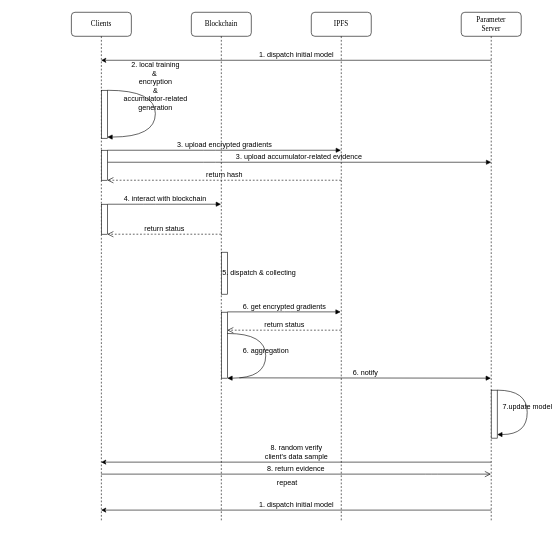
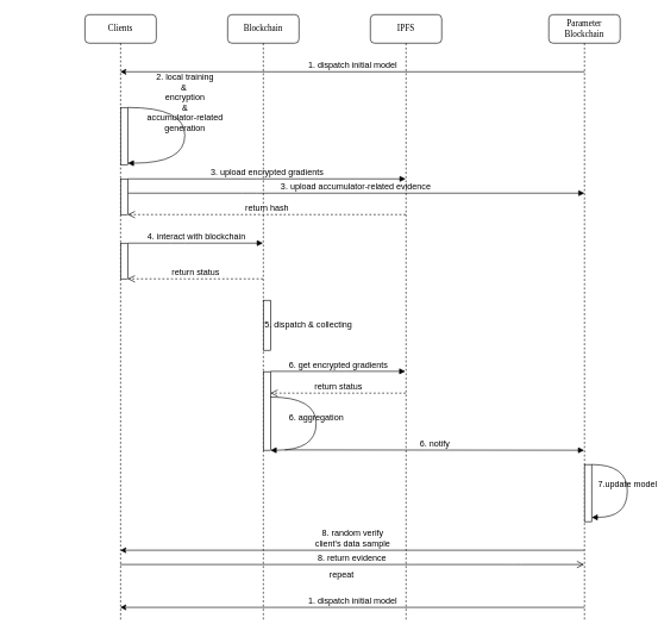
- <mxCell id="4" value="Parameter&lt;br&gt;Server" style="shape=umlLifeline;perimeter=lifelinePerimeter;whiteSpace=wrap;html=1;container=1;collapsible=0;recursiveResize=0;outlineConnect=0;rounded=1;shadow=0;comic=0;labelBackgroundColor=none;strokeColor=#000000;strokeWidth=1;fillColor=#FFFFFF;fontFamily=Verdana;fontSize=12;fontColor=#000000;align=center;" parent="1" vertex="1"><mxGeometry x="768" y="20" width="100" height="850" as="geometry" /></mxCell>
+ <mxCell id="4" value="Parameter&lt;br&gt;Blockchain" style="shape=umlLifeline;perimeter=lifelinePerimeter;whiteSpace=wrap;html=1;container=1;collapsible=0;recursiveResize=0;outlineConnect=0;rounded=1;shadow=0;comic=0;labelBackgroundColor=none;strokeColor=#000000;strokeWidth=1;fillColor=#FFFFFF;fontFamily=Verdana;fontSize=12;fontColor=#000000;align=center;" parent="1" vertex="1"><mxGeometry x="768" y="20" width="100" height="850" as="geometry" /></mxCell>
